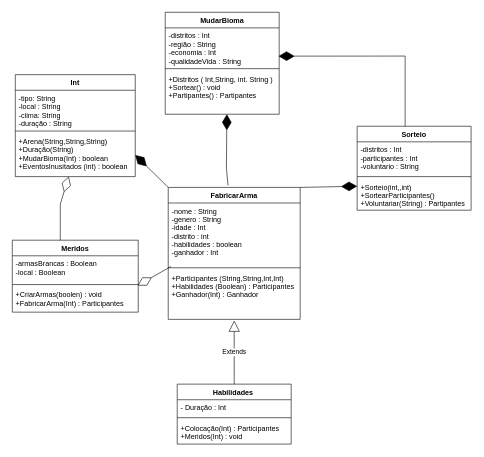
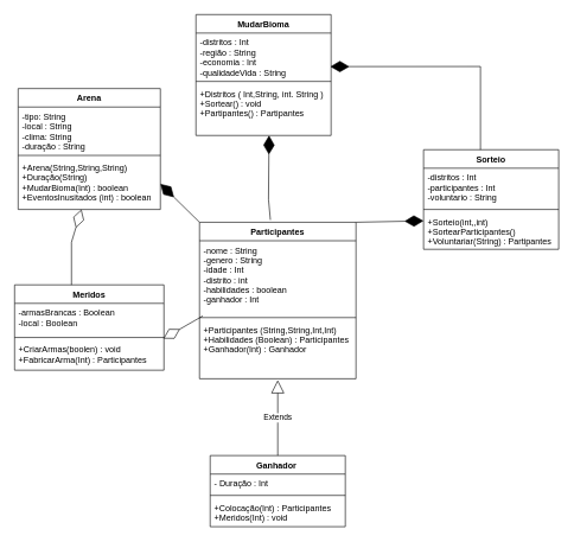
- <mxCell id="6" value="Int" style="swimlane;fontStyle=1;align=center;verticalAlign=top;childLayout=stackLayout;horizontal=1;startSize=26;horizontalStack=0;resizeParent=1;resizeParentMax=0;resizeLast=0;collapsible=1;marginBottom=0;" vertex="1" parent="1"><mxGeometry x="25" y="124" width="200" height="170" as="geometry"><mxRectangle x="10" y="134" width="70" height="26" as="alternateBounds" /></mxGeometry></mxCell>
+ <mxCell id="6" value="Arena" style="swimlane;fontStyle=1;align=center;verticalAlign=top;childLayout=stackLayout;horizontal=1;startSize=26;horizontalStack=0;resizeParent=1;resizeParentMax=0;resizeLast=0;collapsible=1;marginBottom=0;" vertex="1" parent="1"><mxGeometry x="25" y="124" width="200" height="170" as="geometry"><mxRectangle x="10" y="134" width="70" height="26" as="alternateBounds" /></mxGeometry></mxCell>
- <mxCell id="10" value="FabricarArma" style="swimlane;fontStyle=1;align=center;verticalAlign=top;childLayout=stackLayout;horizontal=1;startSize=26;horizontalStack=0;resizeParent=1;resizeParentMax=0;resizeLast=0;collapsible=1;marginBottom=0;" vertex="1" parent="1"><mxGeometry x="280" y="312" width="220" height="220" as="geometry" /></mxCell>
+ <mxCell id="10" value="Participantes" style="swimlane;fontStyle=1;align=center;verticalAlign=top;childLayout=stackLayout;horizontal=1;startSize=26;horizontalStack=0;resizeParent=1;resizeParentMax=0;resizeLast=0;collapsible=1;marginBottom=0;" vertex="1" parent="1"><mxGeometry x="280" y="312" width="220" height="220" as="geometry" /></mxCell>
- <mxCell id="27" value="Habilidades " style="swimlane;fontStyle=1;align=center;verticalAlign=top;childLayout=stackLayout;horizontal=1;startSize=26;horizontalStack=0;resizeParent=1;resizeParentMax=0;resizeLast=0;collapsible=1;marginBottom=0;" vertex="1" parent="1"><mxGeometry x="295" y="640" width="190" height="100" as="geometry" /></mxCell>
+ <mxCell id="27" value="Ganhador " style="swimlane;fontStyle=1;align=center;verticalAlign=top;childLayout=stackLayout;horizontal=1;startSize=26;horizontalStack=0;resizeParent=1;resizeParentMax=0;resizeLast=0;collapsible=1;marginBottom=0;" vertex="1" parent="1"><mxGeometry x="295" y="640" width="190" height="100" as="geometry" /></mxCell>
